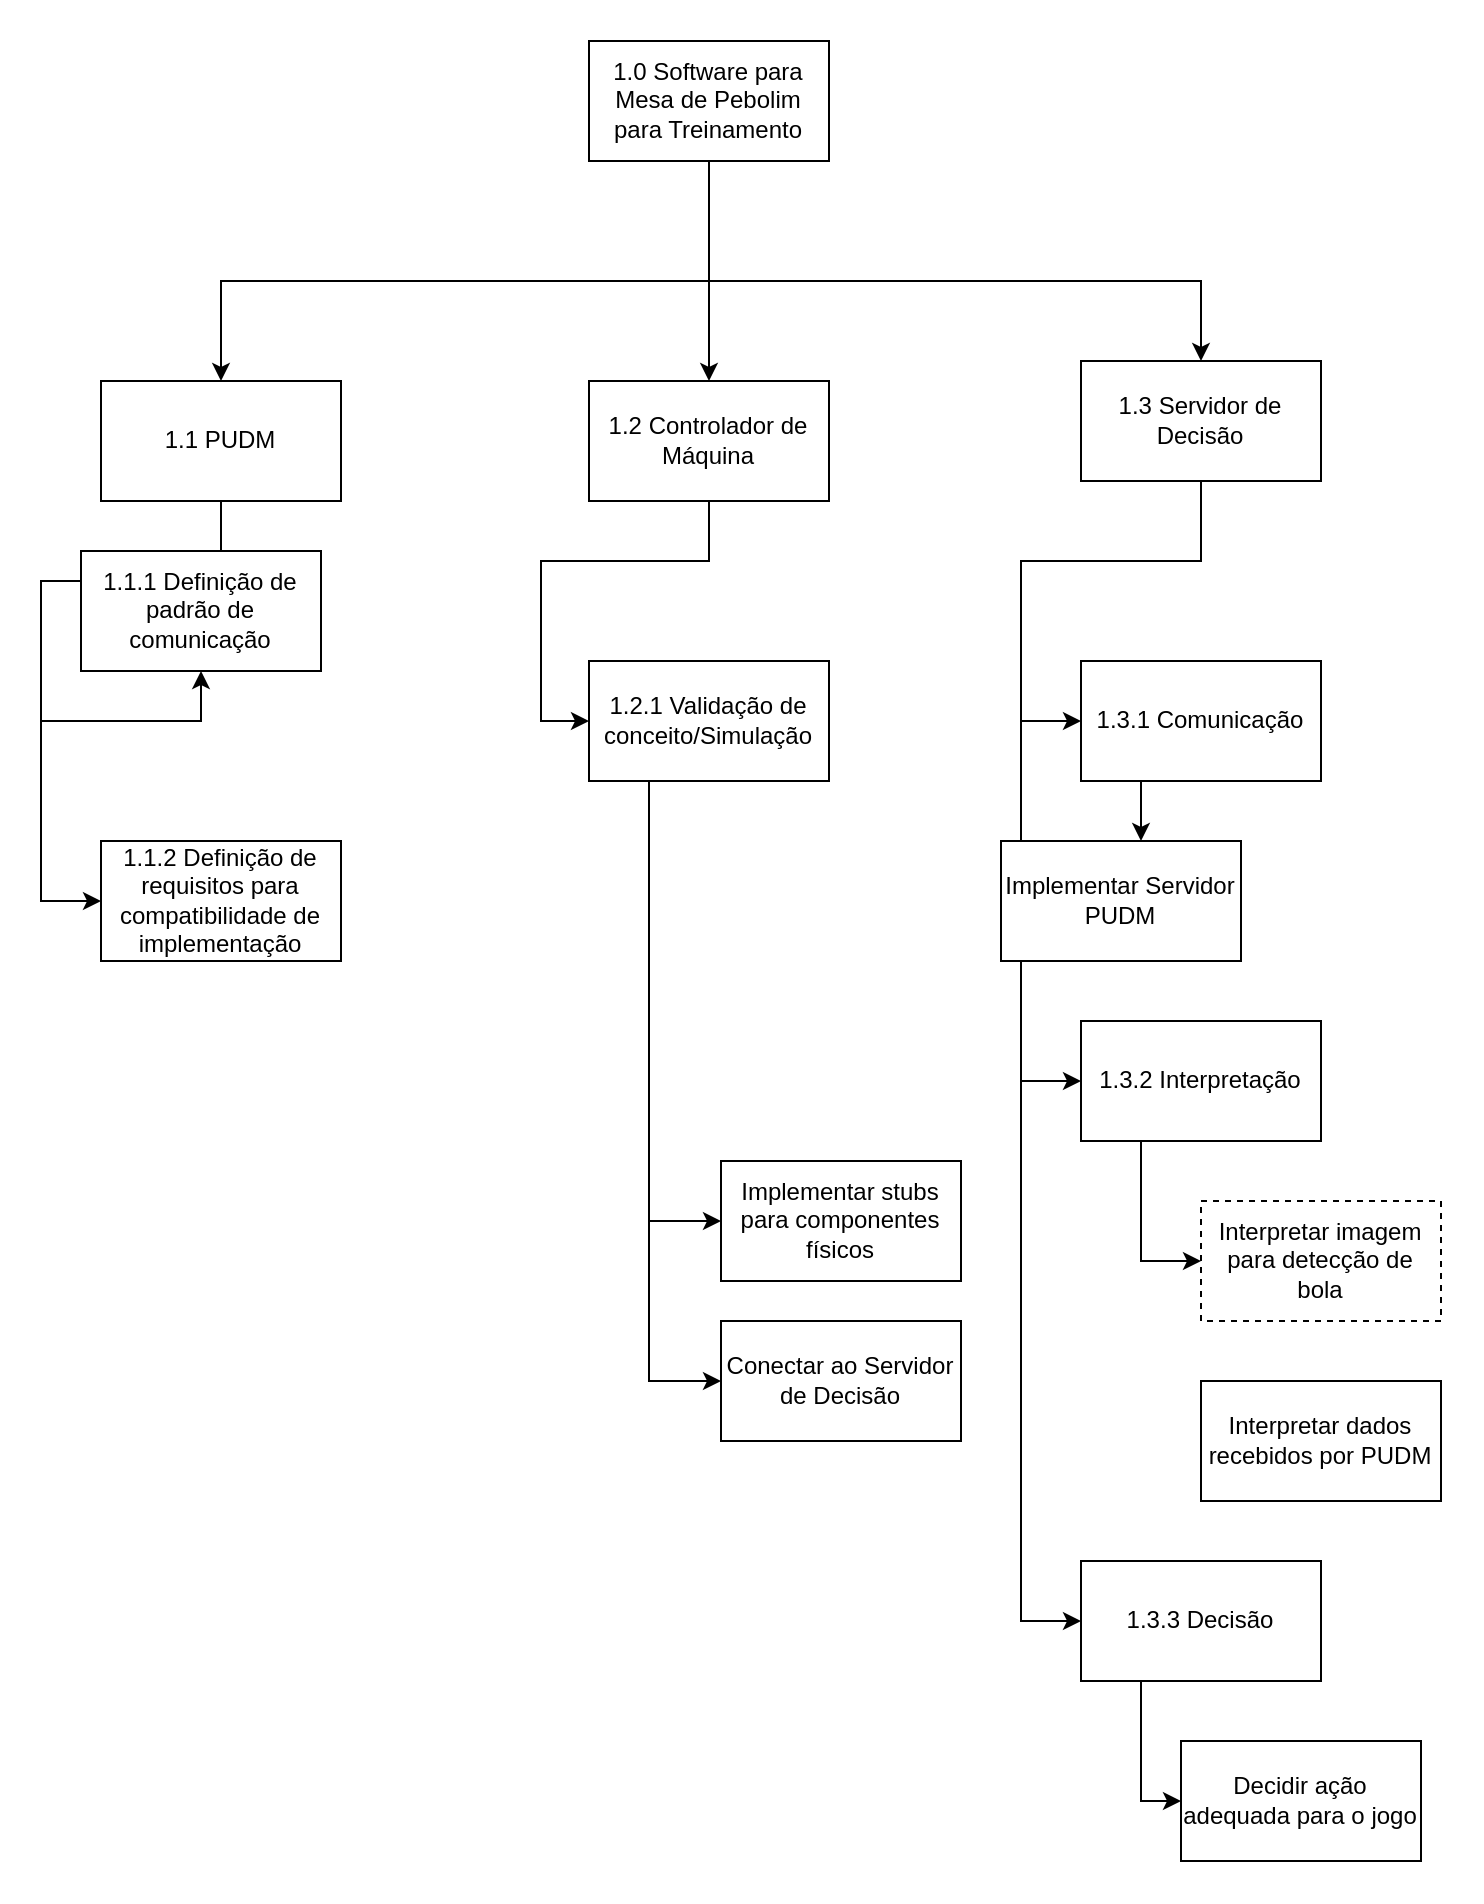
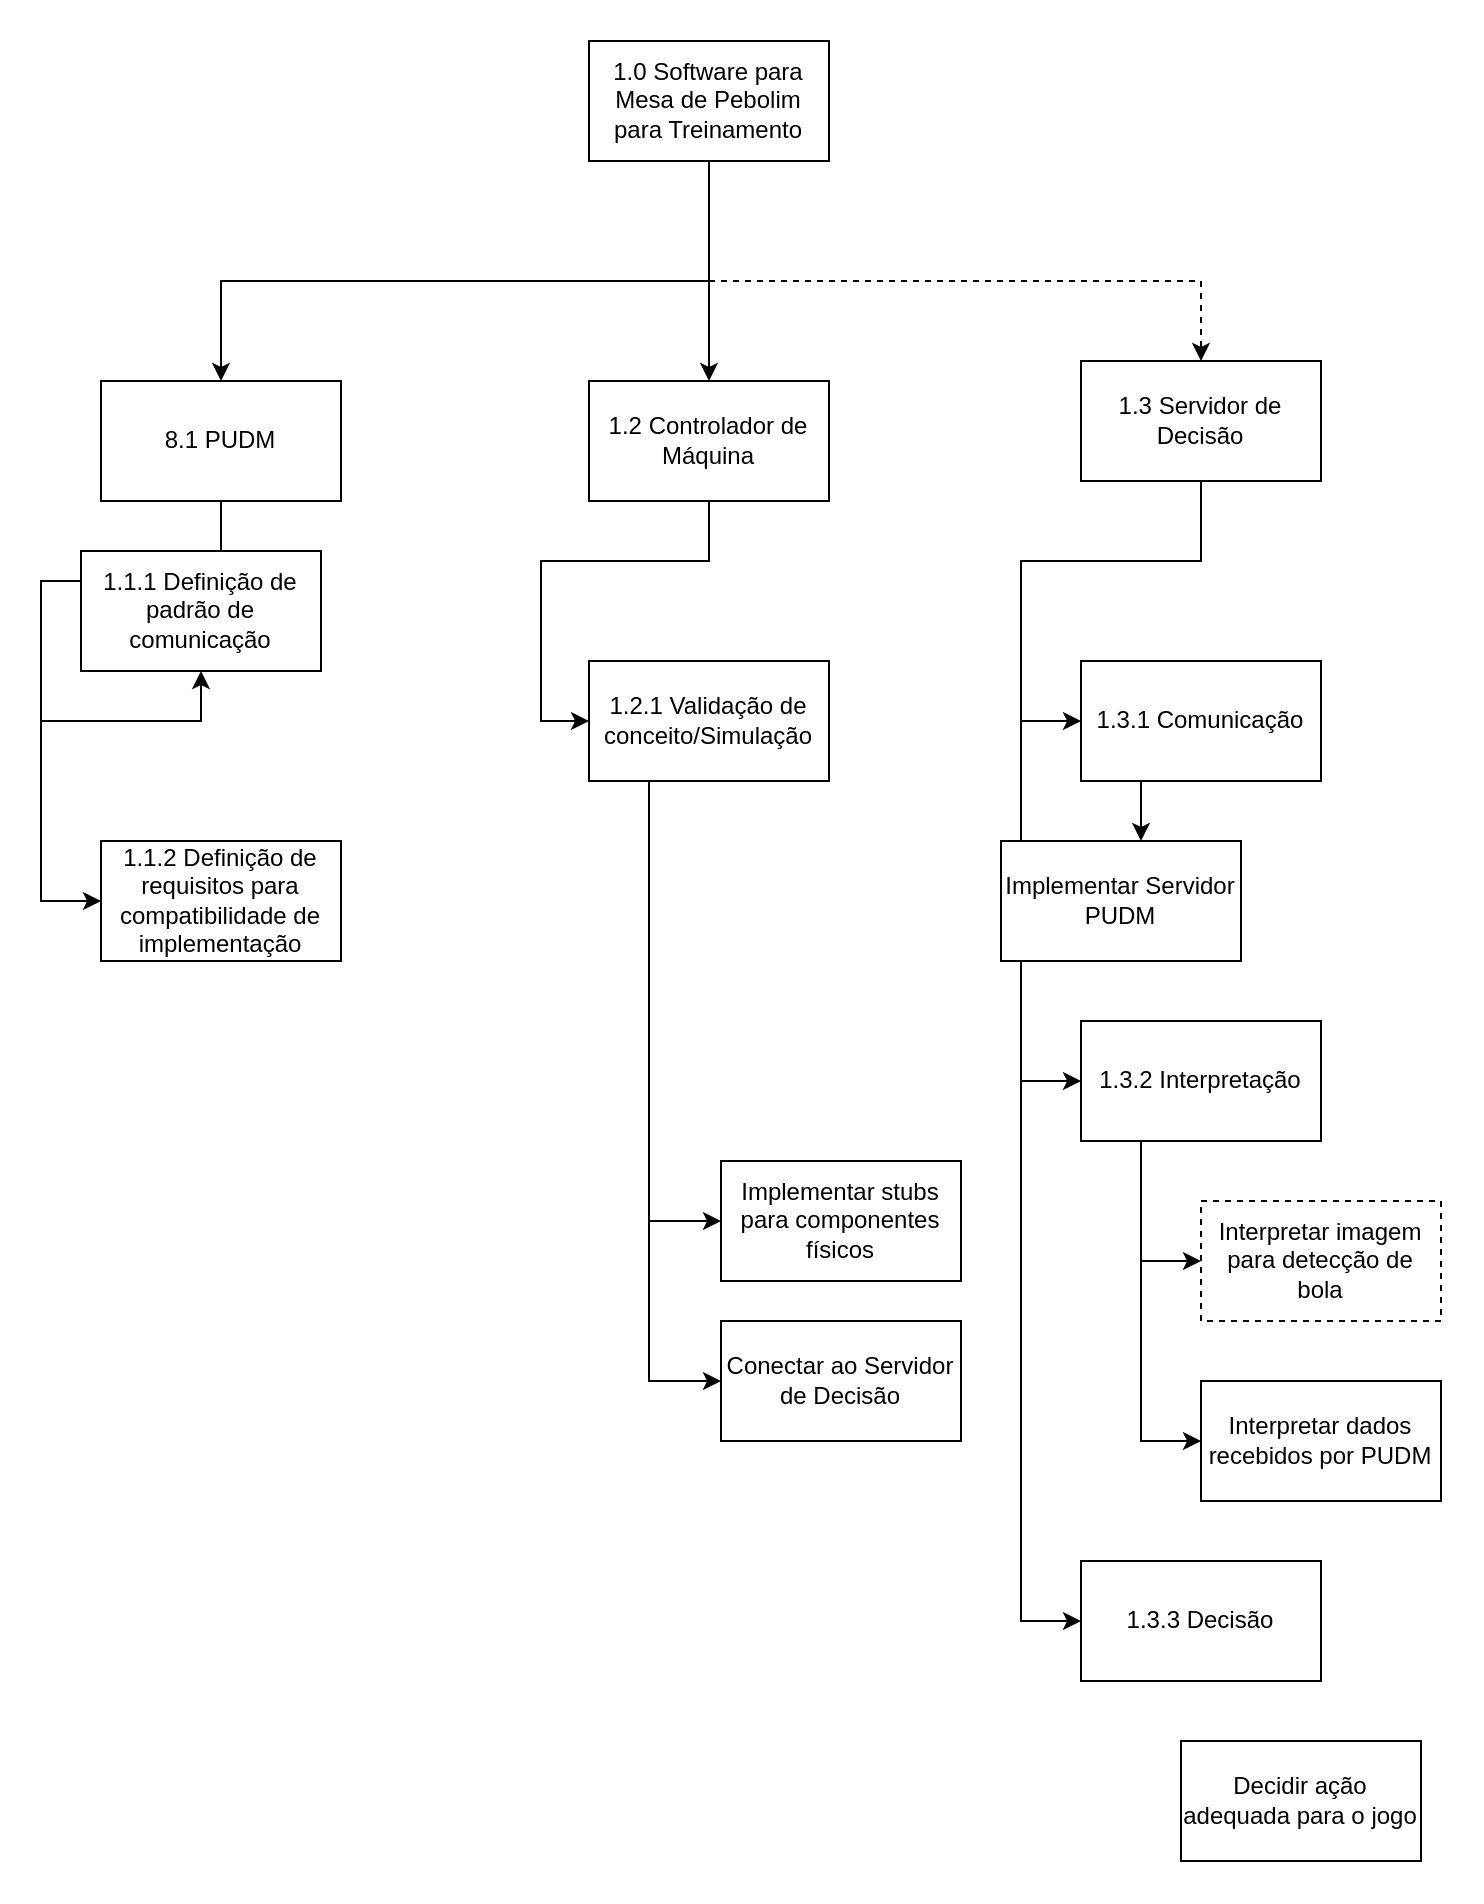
- <mxCell id="4" value="" style="edgeStyle=orthogonalEdgeStyle;rounded=0;orthogonalLoop=1;jettySize=auto;html=1;" edge="1" parent="1" source="5" target="14"><mxGeometry relative="1" as="geometry"><Array as="points"><mxPoint x="354" y="140" /><mxPoint x="600" y="140" /></Array></mxGeometry></mxCell>
+ <mxCell id="4" value="" style="edgeStyle=orthogonalEdgeStyle;rounded=0;orthogonalLoop=1;jettySize=auto;html=1;dashed=1;" edge="1" parent="1" source="5" target="14"><mxGeometry relative="1" as="geometry"><Array as="points"><mxPoint x="354" y="140" /><mxPoint x="600" y="140" /></Array></mxGeometry></mxCell>
- <mxCell id="8" value="1.1 PUDM" style="whiteSpace=wrap;html=1;rounded=0;" vertex="1" parent="1"><mxGeometry x="50" y="190" width="120" height="60" as="geometry" /></mxCell>
+ <mxCell id="8" value="8.1 PUDM" style="whiteSpace=wrap;html=1;rounded=0;" vertex="1" parent="1"><mxGeometry x="50" y="190" width="120" height="60" as="geometry" /></mxCell>
+ <mxCell id="26" style="edgeStyle=orthogonalEdgeStyle;rounded=0;orthogonalLoop=1;jettySize=auto;html=1;exitX=0.25;exitY=1;exitDx=0;exitDy=0;entryX=0;entryY=0.5;entryDx=0;entryDy=0;" edge="1" parent="1" source="27" target="29"><mxGeometry relative="1" as="geometry" /></mxCell>
- <mxCell id="30" style="edgeStyle=orthogonalEdgeStyle;rounded=0;orthogonalLoop=1;jettySize=auto;html=1;exitX=0.25;exitY=1;exitDx=0;exitDy=0;entryX=0;entryY=0.5;entryDx=0;entryDy=0;" edge="1" parent="1" source="31" target="32"><mxGeometry relative="1" as="geometry" /></mxCell>
